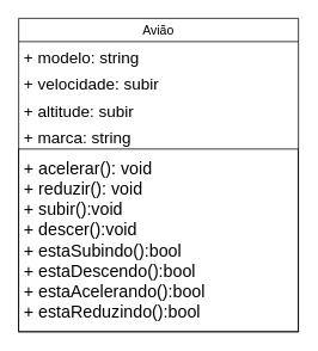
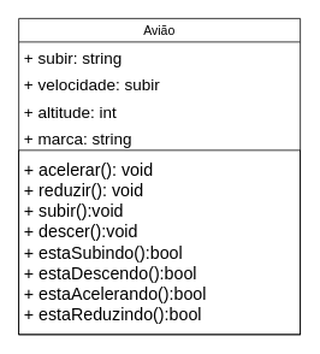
- <mxCell id="3" value="+ modelo: string&#10;" style="text;strokeColor=none;fillColor=none;spacingLeft=4;spacingRight=4;overflow=hidden;rotatable=0;points=[[0,0.5],[1,0.5]];portConstraint=eastwest;fontSize=18;" vertex="1" parent="2"><mxGeometry y="26" width="312" height="30" as="geometry" /></mxCell>
+ <mxCell id="3" value="+ subir: string&#10;" style="text;strokeColor=none;fillColor=none;spacingLeft=4;spacingRight=4;overflow=hidden;rotatable=0;points=[[0,0.5],[1,0.5]];portConstraint=eastwest;fontSize=18;" vertex="1" parent="2"><mxGeometry y="26" width="312" height="30" as="geometry" /></mxCell>
- <mxCell id="5" value="+ altitude: subir" style="text;strokeColor=none;fillColor=none;spacingLeft=4;spacingRight=4;overflow=hidden;rotatable=0;points=[[0,0.5],[1,0.5]];portConstraint=eastwest;fontSize=18;" vertex="1" parent="2"><mxGeometry y="86" width="312" height="30" as="geometry" /></mxCell>
+ <mxCell id="5" value="+ altitude: int" style="text;strokeColor=none;fillColor=none;spacingLeft=4;spacingRight=4;overflow=hidden;rotatable=0;points=[[0,0.5],[1,0.5]];portConstraint=eastwest;fontSize=18;" vertex="1" parent="2"><mxGeometry y="86" width="312" height="30" as="geometry" /></mxCell>
